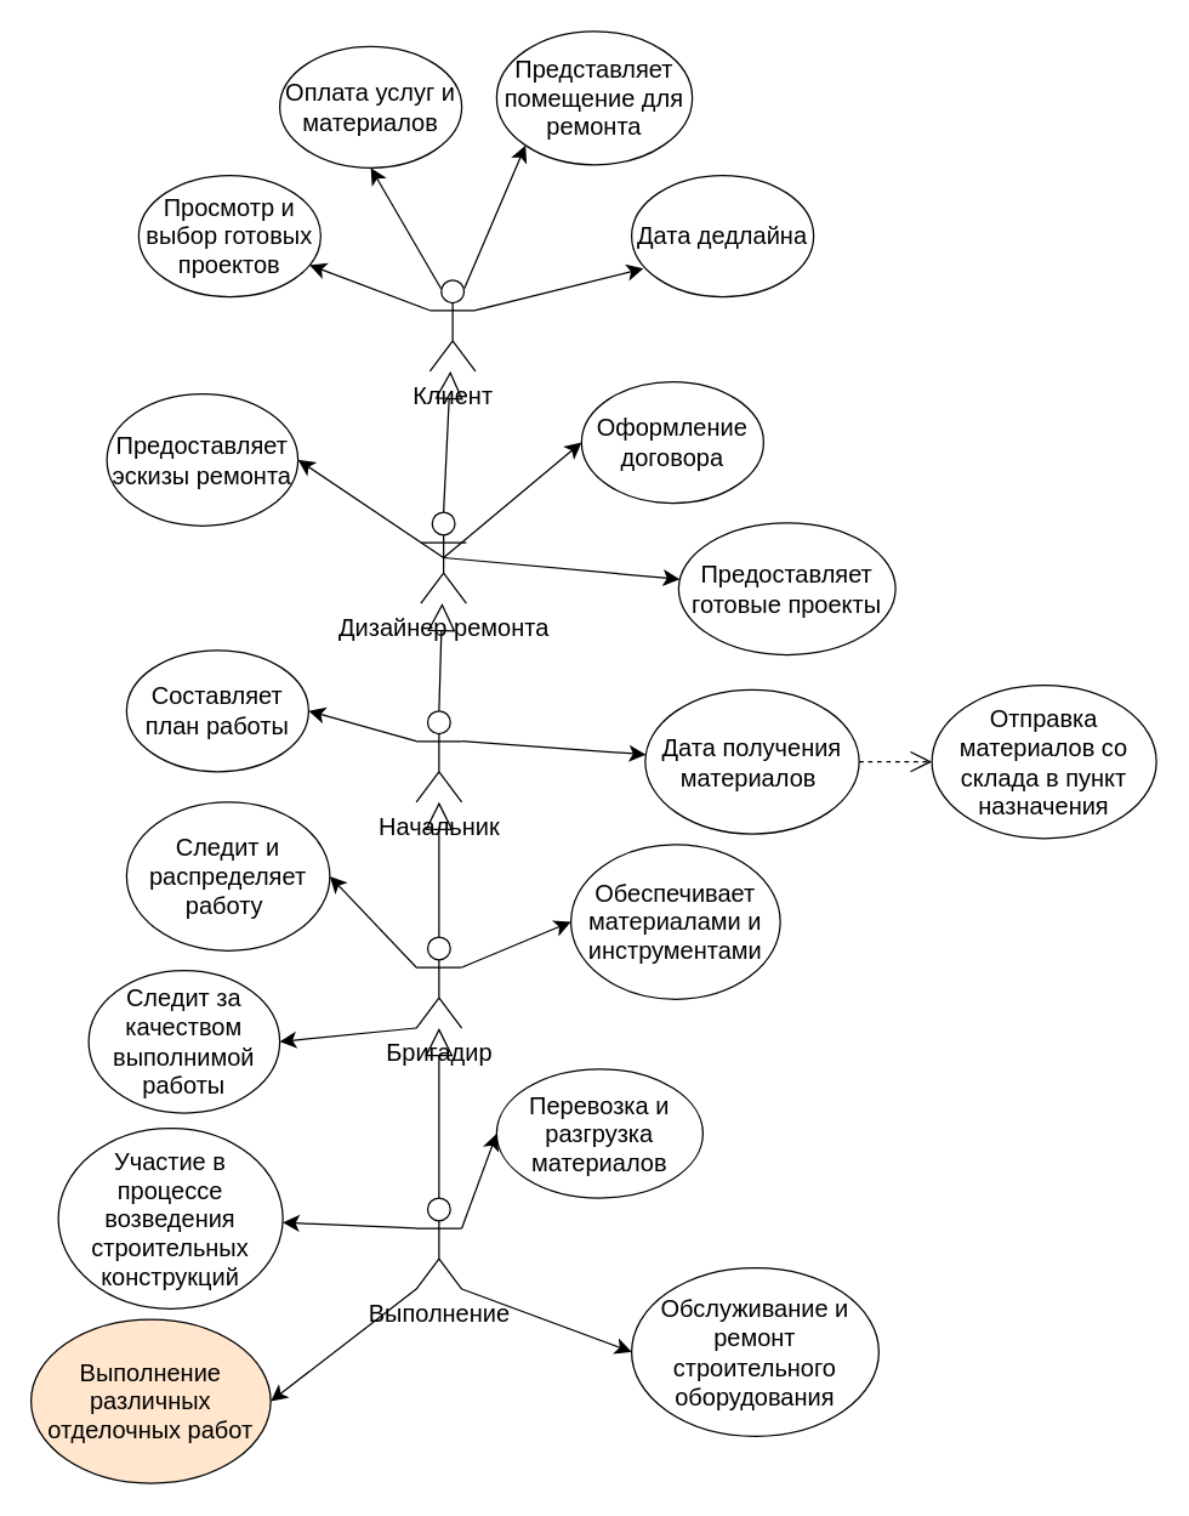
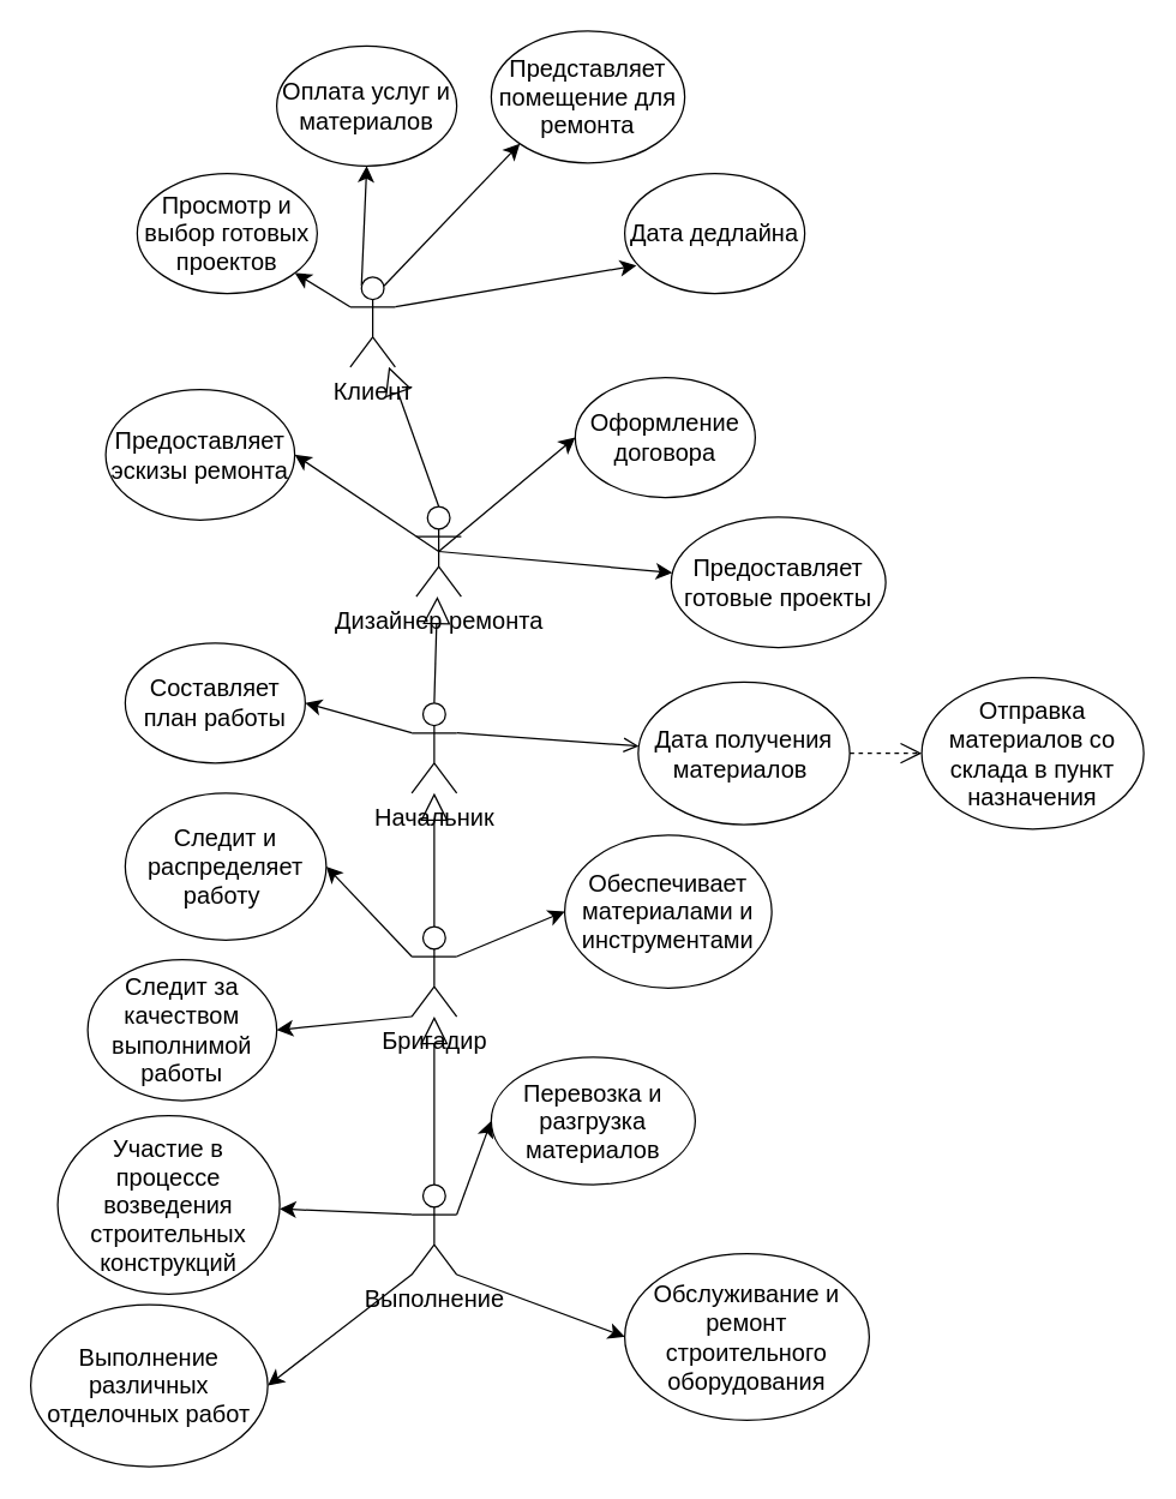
- <mxCell id="6" value="Клиент&lt;br&gt;" style="shape=umlActor;verticalLabelPosition=bottom;verticalAlign=top;html=1;outlineConnect=0;fontSize=16;" vertex="1" parent="1"><mxGeometry x="283" y="184" width="30" height="60" as="geometry" /></mxCell>
+ <mxCell id="6" value="Клиент&lt;br&gt;" style="shape=umlActor;verticalLabelPosition=bottom;verticalAlign=top;html=1;outlineConnect=0;fontSize=16;" vertex="1" parent="1"><mxGeometry x="233" y="184" width="30" height="60" as="geometry" /></mxCell>
- <mxCell id="11" style="edgeStyle=none;curved=1;rounded=0;orthogonalLoop=1;jettySize=auto;html=1;exitX=1;exitY=0.333;exitDx=0;exitDy=0;exitPerimeter=0;fontSize=12;startSize=8;endSize=8;" edge="1" parent="1" source="13" target="25"><mxGeometry relative="1" as="geometry" /></mxCell>
+ <mxCell id="11" style="edgeStyle=none;curved=1;rounded=0;orthogonalLoop=1;jettySize=auto;html=1;exitX=1;exitY=0.333;exitDx=0;exitDy=0;exitPerimeter=0;fontSize=12;startSize=8;endSize=8;endArrow=open;" edge="1" parent="1" source="13" target="25"><mxGeometry relative="1" as="geometry" /></mxCell>
- <mxCell id="44" value="Выполнение различных отделочных работ" style="ellipse;whiteSpace=wrap;html=1;fontSize=16;fillColor=#ffe6cc;" vertex="1" parent="1"><mxGeometry x="20" y="869" width="158" height="108" as="geometry" /></mxCell>
+ <mxCell id="44" value="Выполнение различных отделочных работ" style="ellipse;whiteSpace=wrap;html=1;fontSize=16;" vertex="1" parent="1"><mxGeometry x="20" y="869" width="158" height="108" as="geometry" /></mxCell>
